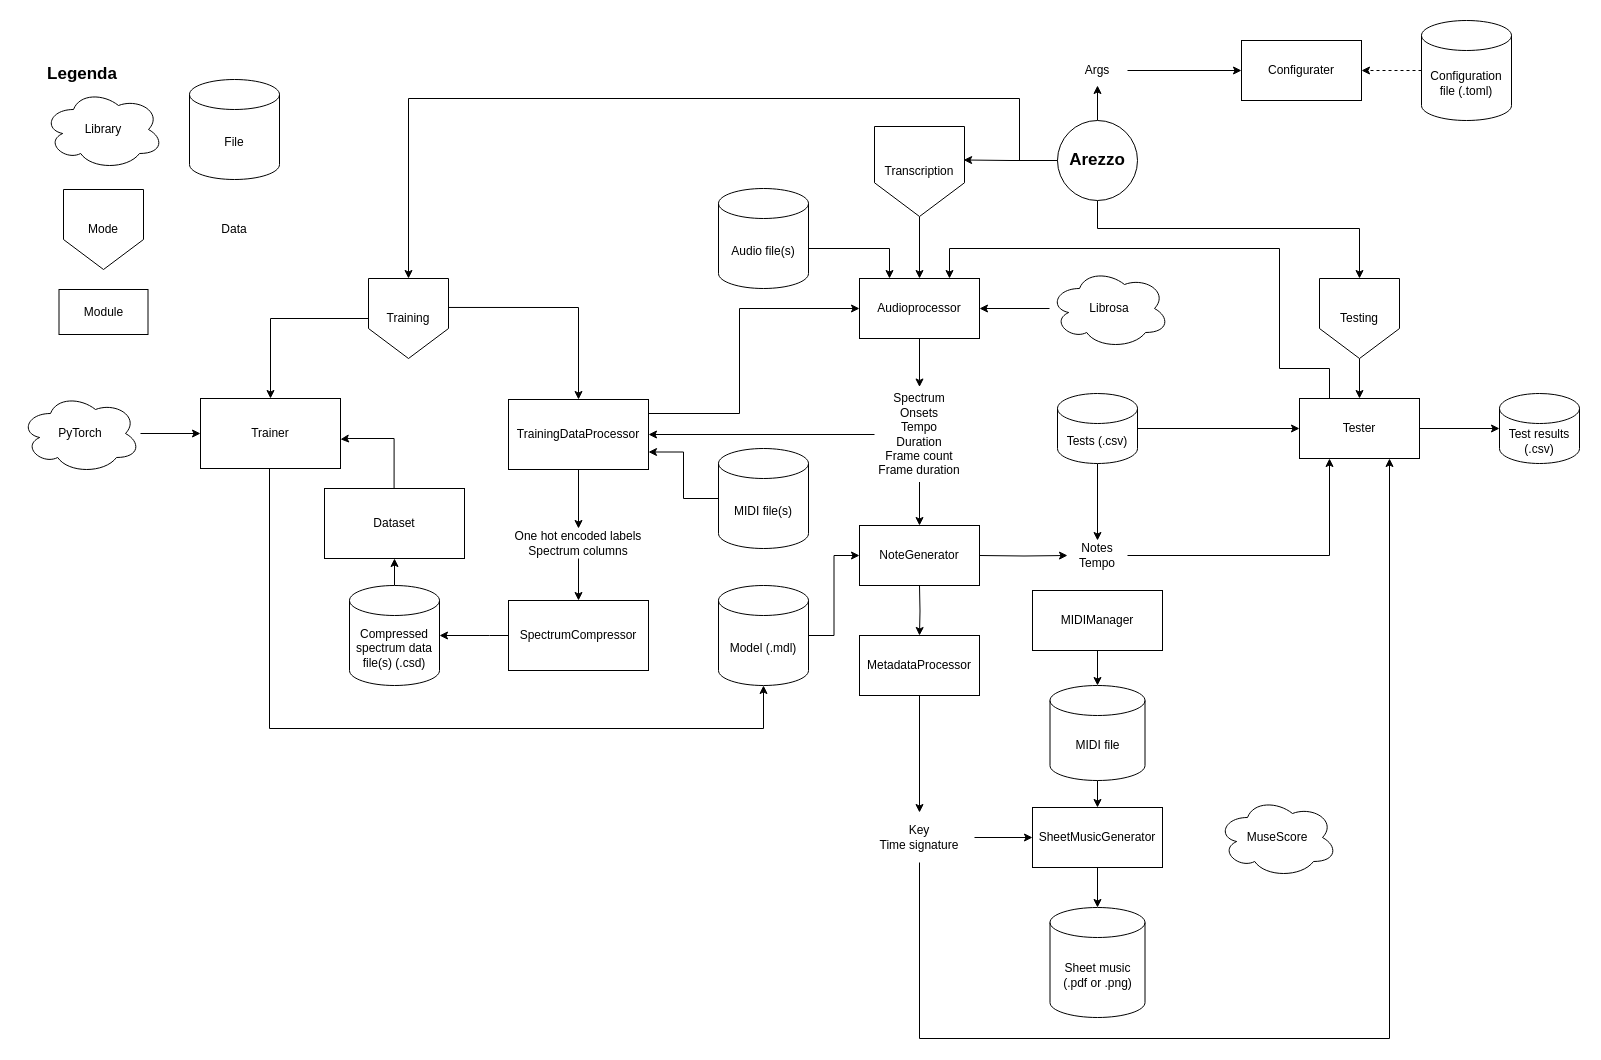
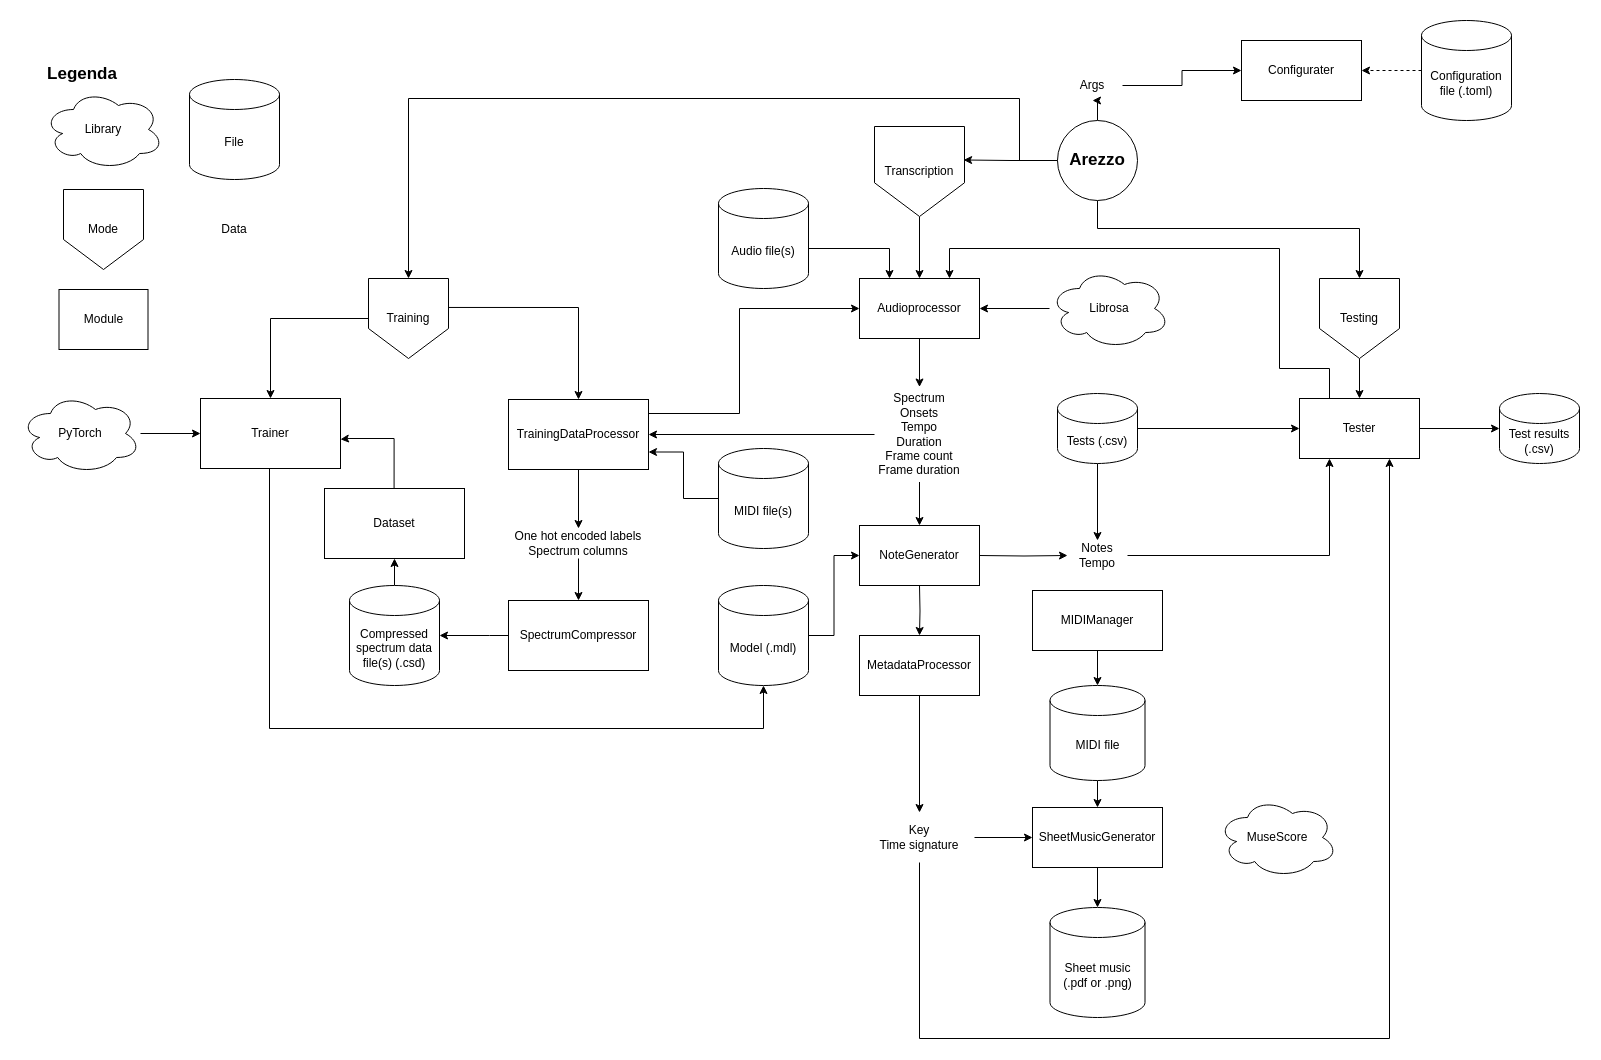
- <mxCell id="73" value="Args" style="text;html=1;strokeColor=none;fillColor=none;align=center;verticalAlign=middle;whiteSpace=wrap;rounded=0;" parent="1" vertex="1"><mxGeometry x="1067" y="55" width="60" height="30" as="geometry" /></mxCell>
+ <mxCell id="73" value="Args" style="text;html=1;strokeColor=none;fillColor=none;align=center;verticalAlign=middle;whiteSpace=wrap;rounded=0;" parent="1" vertex="1"><mxGeometry x="1062" y="70" width="60" height="30" as="geometry" /></mxCell>
- <mxCell id="62" value="Module" style="rounded=0;whiteSpace=wrap;html=1;" parent="1" vertex="1"><mxGeometry x="58.5" y="289" width="89" height="45" as="geometry" /></mxCell>
+ <mxCell id="62" value="Module" style="rounded=0;whiteSpace=wrap;html=1;" parent="1" vertex="1"><mxGeometry x="58.5" y="289" width="89" height="60" as="geometry" /></mxCell>
